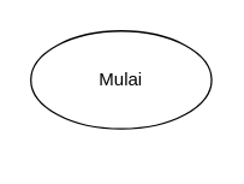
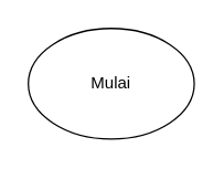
- <mxCell id="2" value="Mulai" style="ellipse;whiteSpace=wrap;html=1;" vertex="1" parent="1"><mxGeometry x="20" y="20" width="120" height="65" as="geometry" /></mxCell>
+ <mxCell id="2" value="Mulai" style="ellipse;whiteSpace=wrap;html=1;" vertex="1" parent="1"><mxGeometry x="20" y="20" width="120" height="80" as="geometry" /></mxCell>
